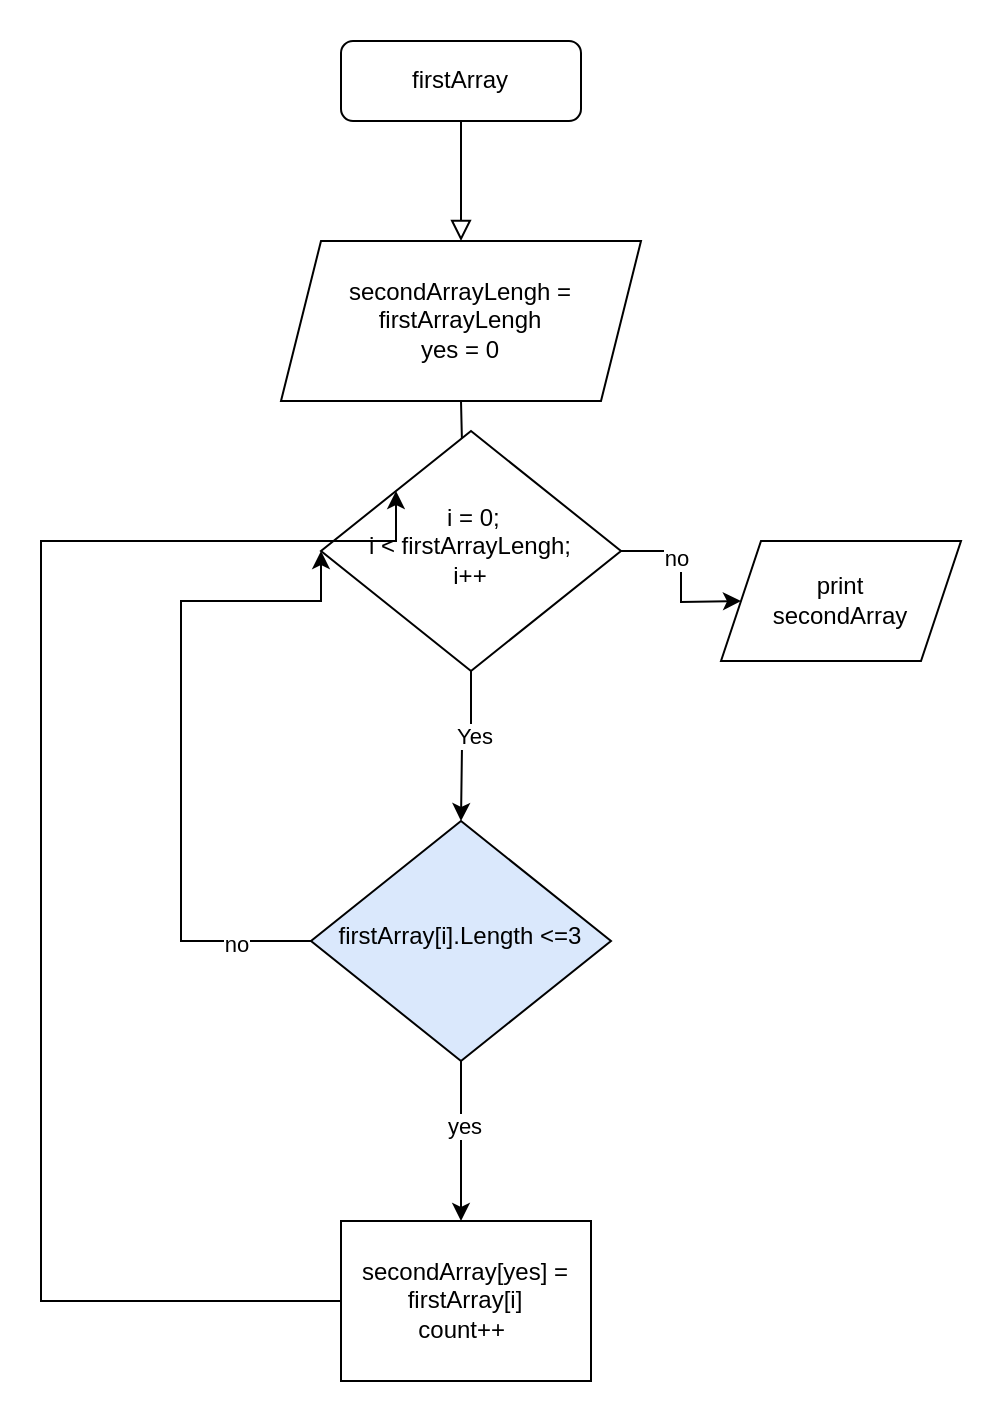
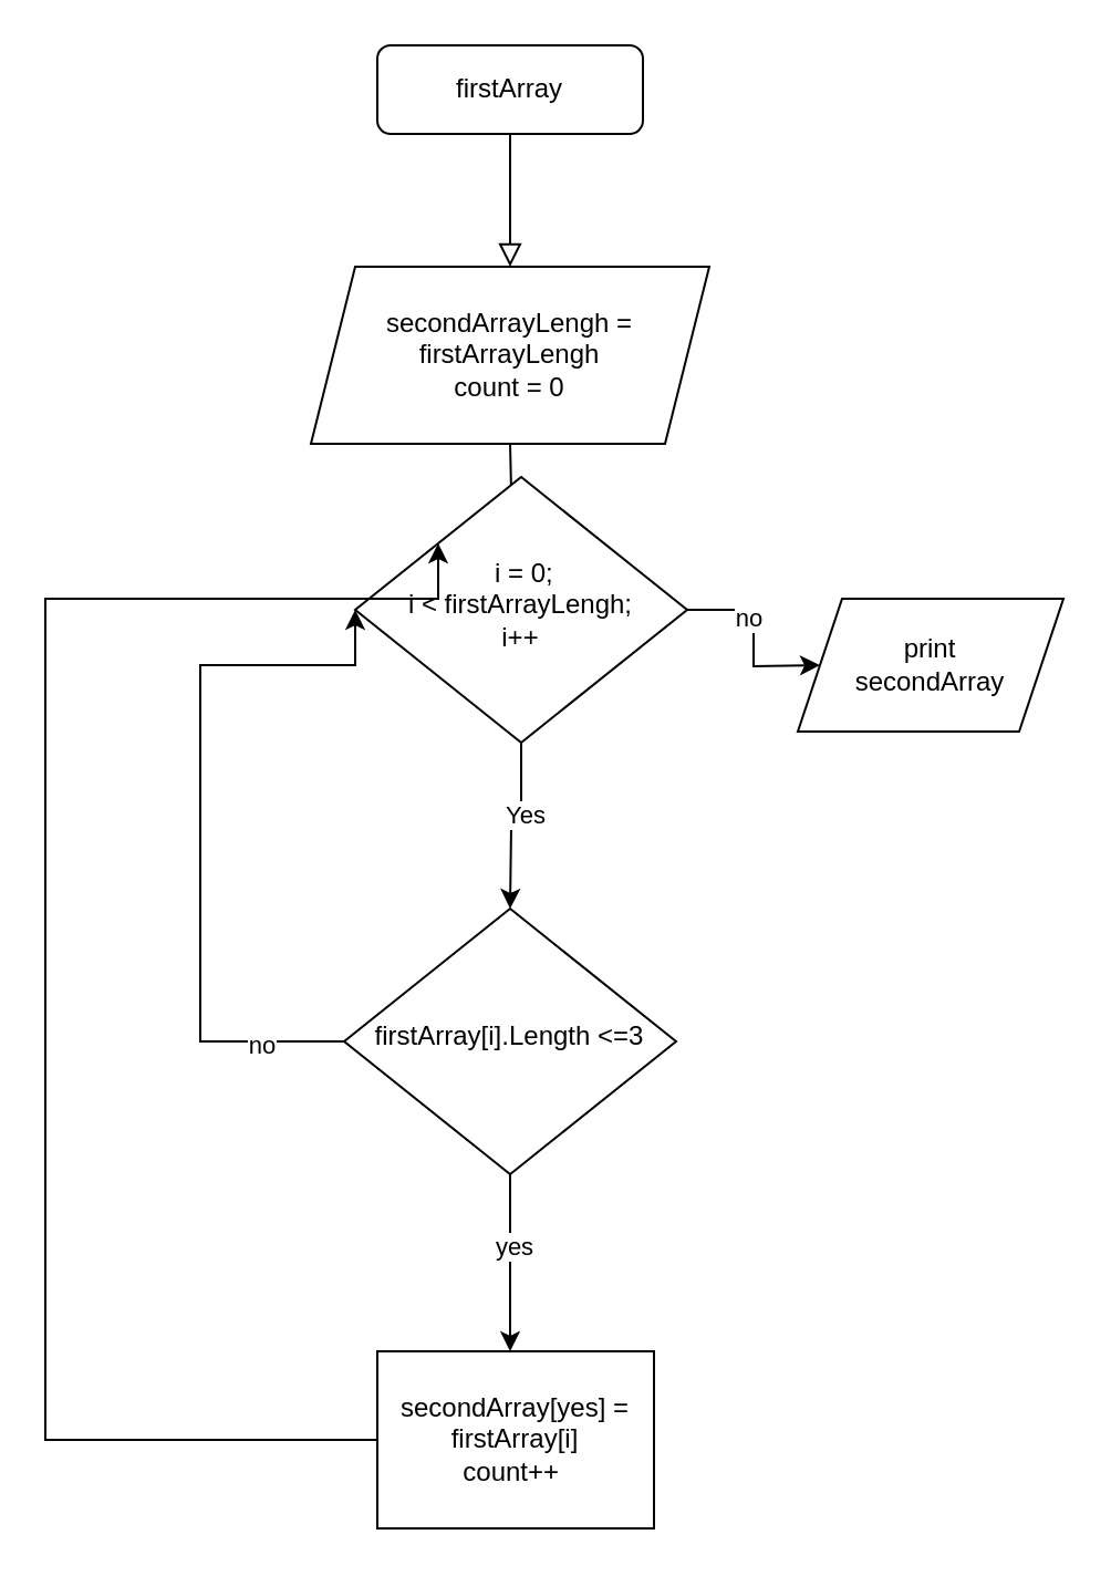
- <mxCell id="10" value="secondArrayLengh = firstArrayLengh&lt;br&gt;yes = 0" style="shape=parallelogram;perimeter=parallelogramPerimeter;whiteSpace=wrap;html=1;fixedSize=1;" vertex="1" parent="1"><mxGeometry x="140" y="120" width="180" height="80" as="geometry" /></mxCell>
+ <mxCell id="10" value="secondArrayLengh = firstArrayLengh&lt;br&gt;count = 0" style="shape=parallelogram;perimeter=parallelogramPerimeter;whiteSpace=wrap;html=1;fixedSize=1;" vertex="1" parent="1"><mxGeometry x="140" y="120" width="180" height="80" as="geometry" /></mxCell>
- <mxCell id="15" value="firstArray[i].Length &amp;lt;=3" style="rhombus;whiteSpace=wrap;html=1;shadow=0;fontFamily=Helvetica;fontSize=12;align=center;strokeWidth=1;spacing=6;spacingTop=-4;fillColor=#dae8fc;" vertex="1" parent="1"><mxGeometry x="155" y="410" width="150" height="120" as="geometry" /></mxCell>
+ <mxCell id="15" value="firstArray[i].Length &amp;lt;=3" style="rhombus;whiteSpace=wrap;html=1;shadow=0;fontFamily=Helvetica;fontSize=12;align=center;strokeWidth=1;spacing=6;spacingTop=-4;" vertex="1" parent="1"><mxGeometry x="155" y="410" width="150" height="120" as="geometry" /></mxCell>
